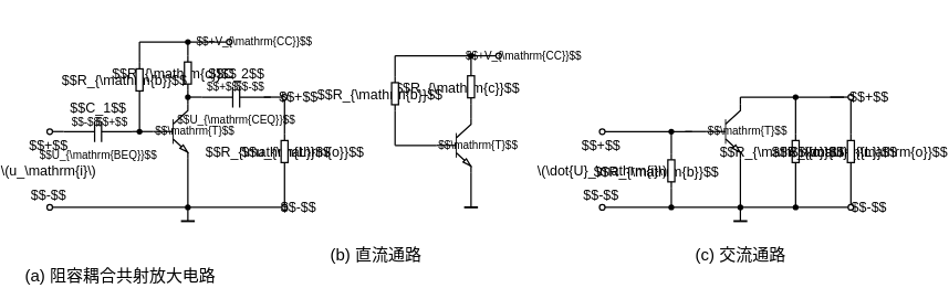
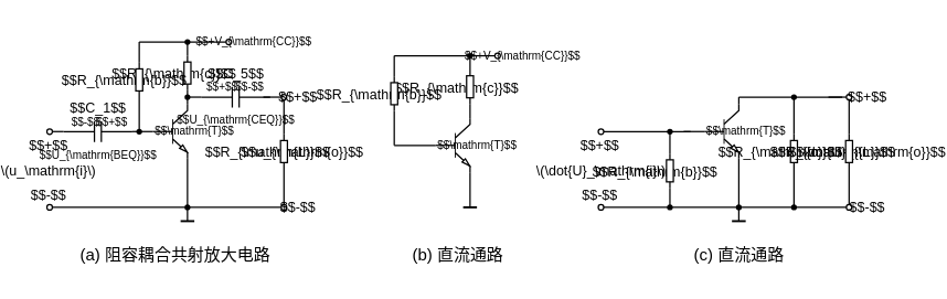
- <mxCell id="41" value="$$C_2$$" style="text;html=1;align=center;verticalAlign=middle;resizable=1;points=[];autosize=1;strokeColor=none;fillColor=none;fontSize=10;movable=1;rotatable=1;deletable=1;editable=1;connectable=0;allowArrows=0;" parent="1" vertex="1"><mxGeometry x="156" y="42.5" width="20" height="20" as="geometry" /></mxCell>
+ <mxCell id="41" value="$$C_5$$" style="text;html=1;align=center;verticalAlign=middle;resizable=1;points=[];autosize=1;strokeColor=none;fillColor=none;fontSize=10;movable=1;rotatable=1;deletable=1;editable=1;connectable=0;allowArrows=0;" parent="1" vertex="1"><mxGeometry x="156" y="42.5" width="20" height="20" as="geometry" /></mxCell>
- <mxCell id="99" value="(b)&amp;nbsp;直流通路" style="text;html=1;align=center;verticalAlign=middle;resizable=0;points=[];autosize=1;strokeColor=none;fillColor=none;" parent="1" vertex="1"><mxGeometry x="226.5" y="175" width="80" height="20" as="geometry" /></mxCell>
+ <mxCell id="99" value="(b)&amp;nbsp;直流通路" style="text;html=1;align=center;verticalAlign=middle;resizable=0;points=[];autosize=1;strokeColor=none;fillColor=none;" parent="1" vertex="1"><mxGeometry x="286.5" y="175" width="80" height="20" as="geometry" /></mxCell>
- <mxCell id="100" value="(c)&amp;nbsp;交流通路" style="text;html=1;align=center;verticalAlign=middle;resizable=0;points=[];autosize=1;strokeColor=none;fillColor=none;" parent="1" vertex="1"><mxGeometry x="491" y="175" width="80" height="20" as="geometry" /></mxCell>
+ <mxCell id="100" value="(c)&amp;nbsp;直流通路" style="text;html=1;align=center;verticalAlign=middle;resizable=0;points=[];autosize=1;strokeColor=none;fillColor=none;" parent="1" vertex="1"><mxGeometry x="491" y="175" width="80" height="20" as="geometry" /></mxCell>
- <mxCell id="98" value="(a)&amp;nbsp;阻容耦合共射放大电路" style="text;html=1;align=center;verticalAlign=middle;resizable=0;points=[];autosize=1;strokeColor=none;fillColor=none;" parent="1" vertex="1"><mxGeometry x="6.5" y="190" width="150" height="20" as="geometry" /></mxCell>
+ <mxCell id="98" value="(a)&amp;nbsp;阻容耦合共射放大电路" style="text;html=1;align=center;verticalAlign=middle;resizable=0;points=[];autosize=1;strokeColor=none;fillColor=none;" parent="1" vertex="1"><mxGeometry x="46.5" y="175" width="150" height="20" as="geometry" /></mxCell>
